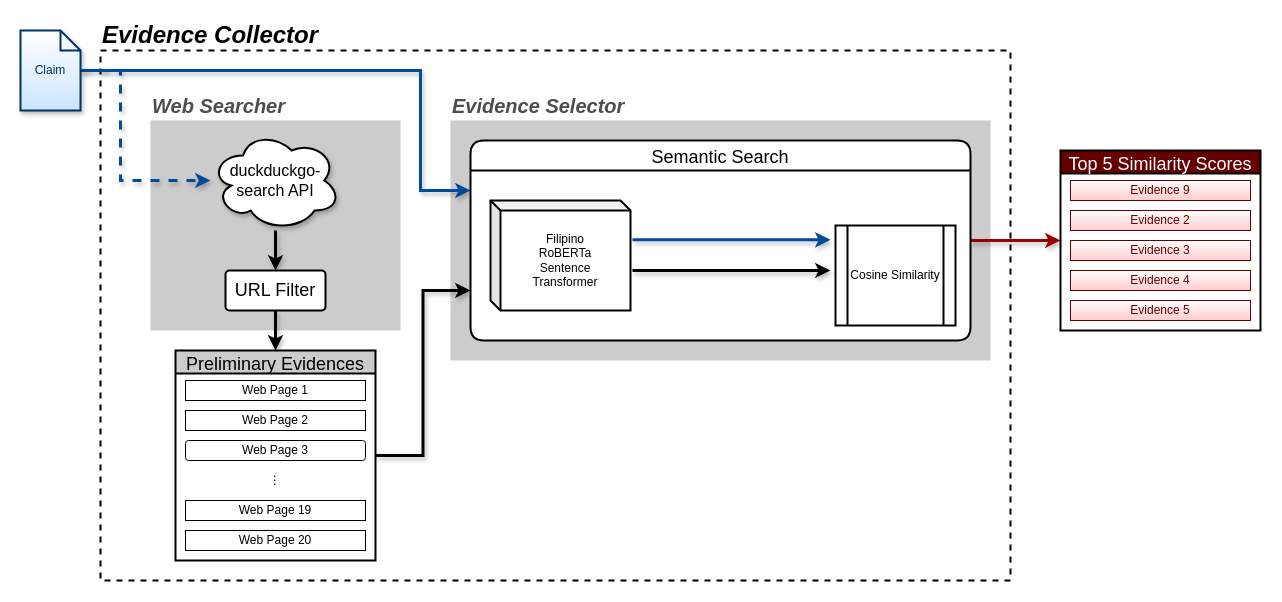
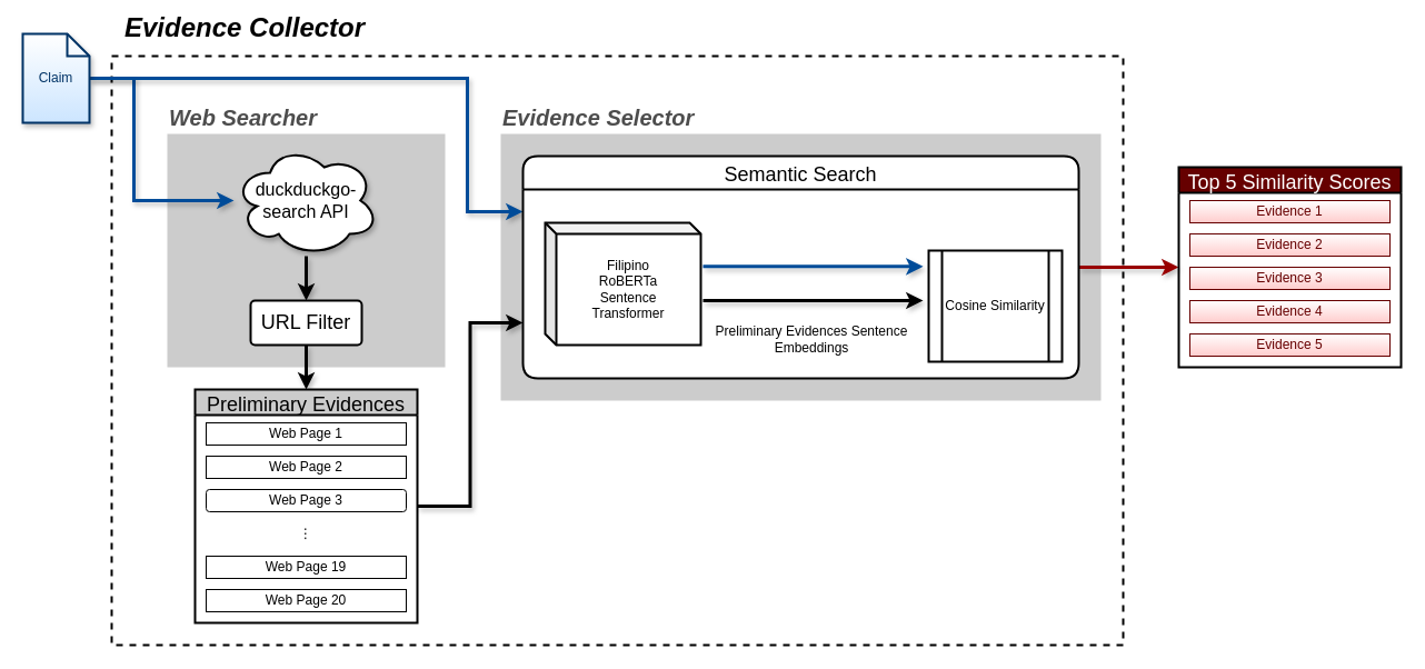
- <mxCell id="28" value="Evidence Collector" style="text;html=1;strokeColor=none;fillColor=none;align=left;verticalAlign=middle;whiteSpace=wrap;rounded=0;fontStyle=3;fontSize=24;" vertex="1" parent="1"><mxGeometry x="100" y="20" width="230" height="30" as="geometry" /></mxCell>
+ <mxCell id="28" value="Evidence Collector" style="text;html=1;strokeColor=none;fillColor=none;align=left;verticalAlign=middle;whiteSpace=wrap;rounded=0;fontStyle=3;fontSize=24;" vertex="1" parent="1"><mxGeometry x="110" y="10" width="230" height="30" as="geometry" /></mxCell>
- <mxCell id="5" style="edgeStyle=orthogonalEdgeStyle;rounded=0;orthogonalLoop=1;jettySize=auto;html=1;strokeWidth=3;shadow=1;endSize=6;startSize=6;strokeColor=#004C99;dashed=1;" parent="1" source="7" target="9" edge="1"><mxGeometry relative="1" as="geometry"><Array as="points"><mxPoint x="120" y="70" /><mxPoint x="120" y="180" /></Array></mxGeometry></mxCell>
+ <mxCell id="5" style="edgeStyle=orthogonalEdgeStyle;rounded=0;orthogonalLoop=1;jettySize=auto;html=1;strokeWidth=3;shadow=1;endSize=6;startSize=6;strokeColor=#004C99;" parent="1" source="7" target="9" edge="1"><mxGeometry relative="1" as="geometry"><Array as="points"><mxPoint x="120" y="70" /><mxPoint x="120" y="180" /></Array></mxGeometry></mxCell>
- <mxCell id="23" value="Evidence 9" style="whiteSpace=wrap;html=1;align=center;fillColor=#FFCCCC;strokeColor=#660000;fontColor=#660000;gradientColor=#FFFFFF;gradientDirection=north;" parent="22" vertex="1"><mxGeometry x="10" y="30" width="180" height="20" as="geometry" /></mxCell>
+ <mxCell id="23" value="Evidence 1" style="whiteSpace=wrap;html=1;align=center;fillColor=#FFCCCC;strokeColor=#660000;fontColor=#660000;gradientColor=#FFFFFF;gradientDirection=north;" parent="22" vertex="1"><mxGeometry x="10" y="30" width="180" height="20" as="geometry" /></mxCell>
+ <mxCell id="36" value="Preliminary Evidences Sentence Embeddings" style="text;html=1;strokeColor=none;fillColor=none;align=center;verticalAlign=middle;whiteSpace=wrap;rounded=0;" parent="1" vertex="1"><mxGeometry x="635" y="290" width="190" height="30" as="geometry" /></mxCell>
